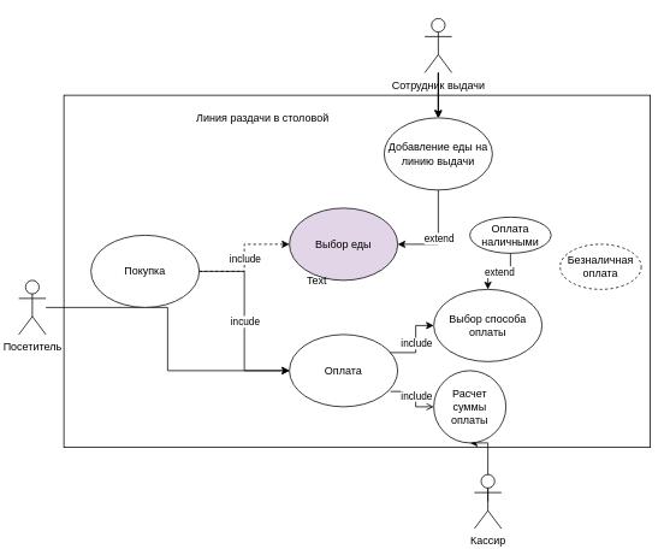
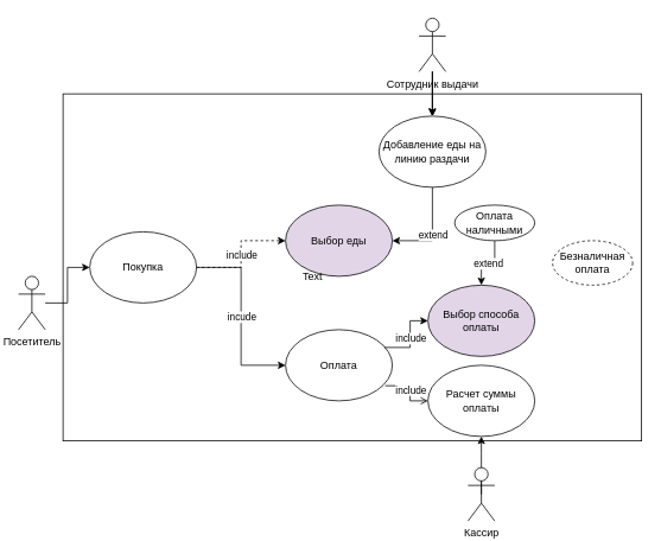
- <mxCell id="32" value="Линия раздачи в столовой" style="text;html=1;resizable=0;autosize=1;align=center;verticalAlign=middle;points=[];fillColor=none;strokeColor=none;rounded=0;" parent="1" vertex="1"><mxGeometry x="210" y="120" width="160" height="20" as="geometry" /></mxCell>
- <mxCell id="14" value="Добавление еды на линию выдачи" style="ellipse;whiteSpace=wrap;html=1;" parent="1" vertex="1"><mxGeometry x="425" y="130" width="120" height="80" as="geometry" /></mxCell>
+ <mxCell id="14" value="Добавление еды на линию раздачи" style="ellipse;whiteSpace=wrap;html=1;" parent="1" vertex="1"><mxGeometry x="425" y="130" width="120" height="80" as="geometry" /></mxCell>
- <mxCell id="17" value="Оплата наличными" style="ellipse;whiteSpace=wrap;html=1;" parent="1" vertex="1"><mxGeometry x="520" y="240" width="90" height="40" as="geometry" /></mxCell>
+ <mxCell id="17" value="Оплата наличными" style="ellipse;whiteSpace=wrap;html=1;" parent="1" vertex="1"><mxGeometry x="510" y="230" width="90" height="40" as="geometry" /></mxCell>
- <mxCell id="15" value="Выбор способа оплаты" style="ellipse;whiteSpace=wrap;html=1;" parent="1" vertex="1"><mxGeometry x="480" y="320" width="120" height="80" as="geometry" /></mxCell>
+ <mxCell id="15" value="Выбор способа оплаты" style="ellipse;whiteSpace=wrap;html=1;fillColor=#e1d5e7;" parent="1" vertex="1"><mxGeometry x="480" y="320" width="120" height="80" as="geometry" /></mxCell>
- <mxCell id="3" value="" style="edgeStyle=orthogonalEdgeStyle;rounded=0;orthogonalLoop=1;jettySize=auto;html=1;" parent="1" source="4" target="12" edge="1"><mxGeometry relative="1" as="geometry" /></mxCell>
+ <mxCell id="3" value="" style="edgeStyle=orthogonalEdgeStyle;rounded=0;orthogonalLoop=1;jettySize=auto;html=1;" parent="1" source="4" target="11" edge="1"><mxGeometry relative="1" as="geometry" /></mxCell>
- <mxCell id="16" value="Расчет суммы оплаты" style="ellipse;whiteSpace=wrap;html=1;" parent="1" vertex="1"><mxGeometry x="480" y="410" width="80" height="80" as="geometry" /></mxCell>
+ <mxCell id="16" value="Расчет суммы оплаты" style="ellipse;whiteSpace=wrap;html=1;" parent="1" vertex="1"><mxGeometry x="480" y="410" width="120" height="80" as="geometry" /></mxCell>
